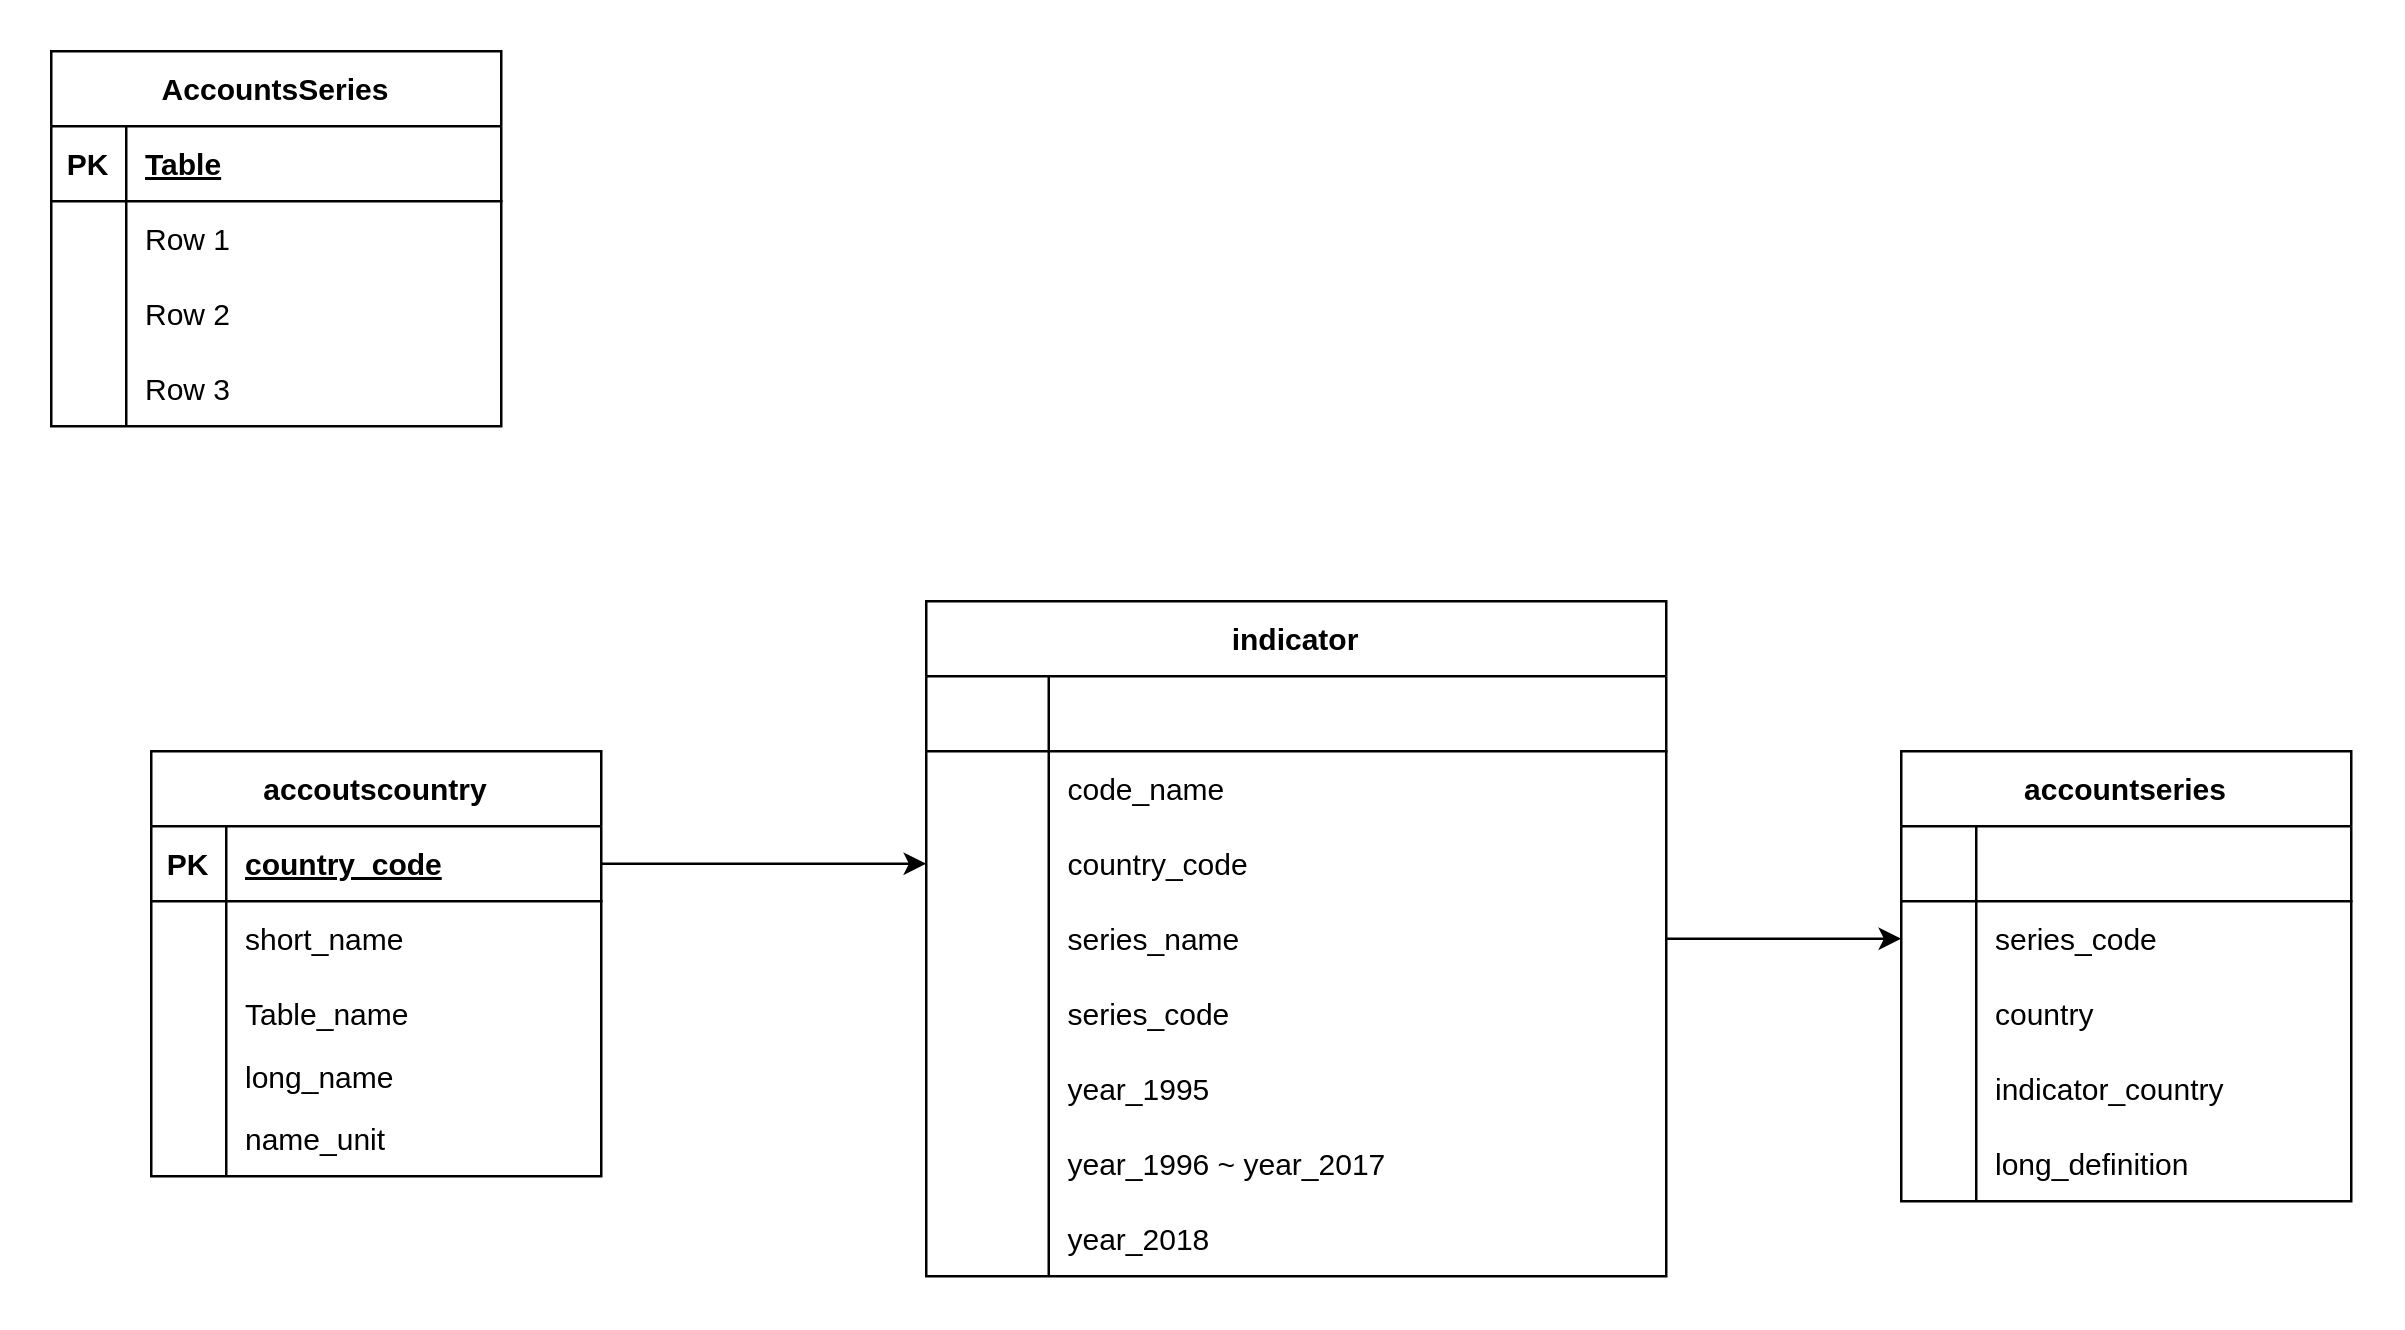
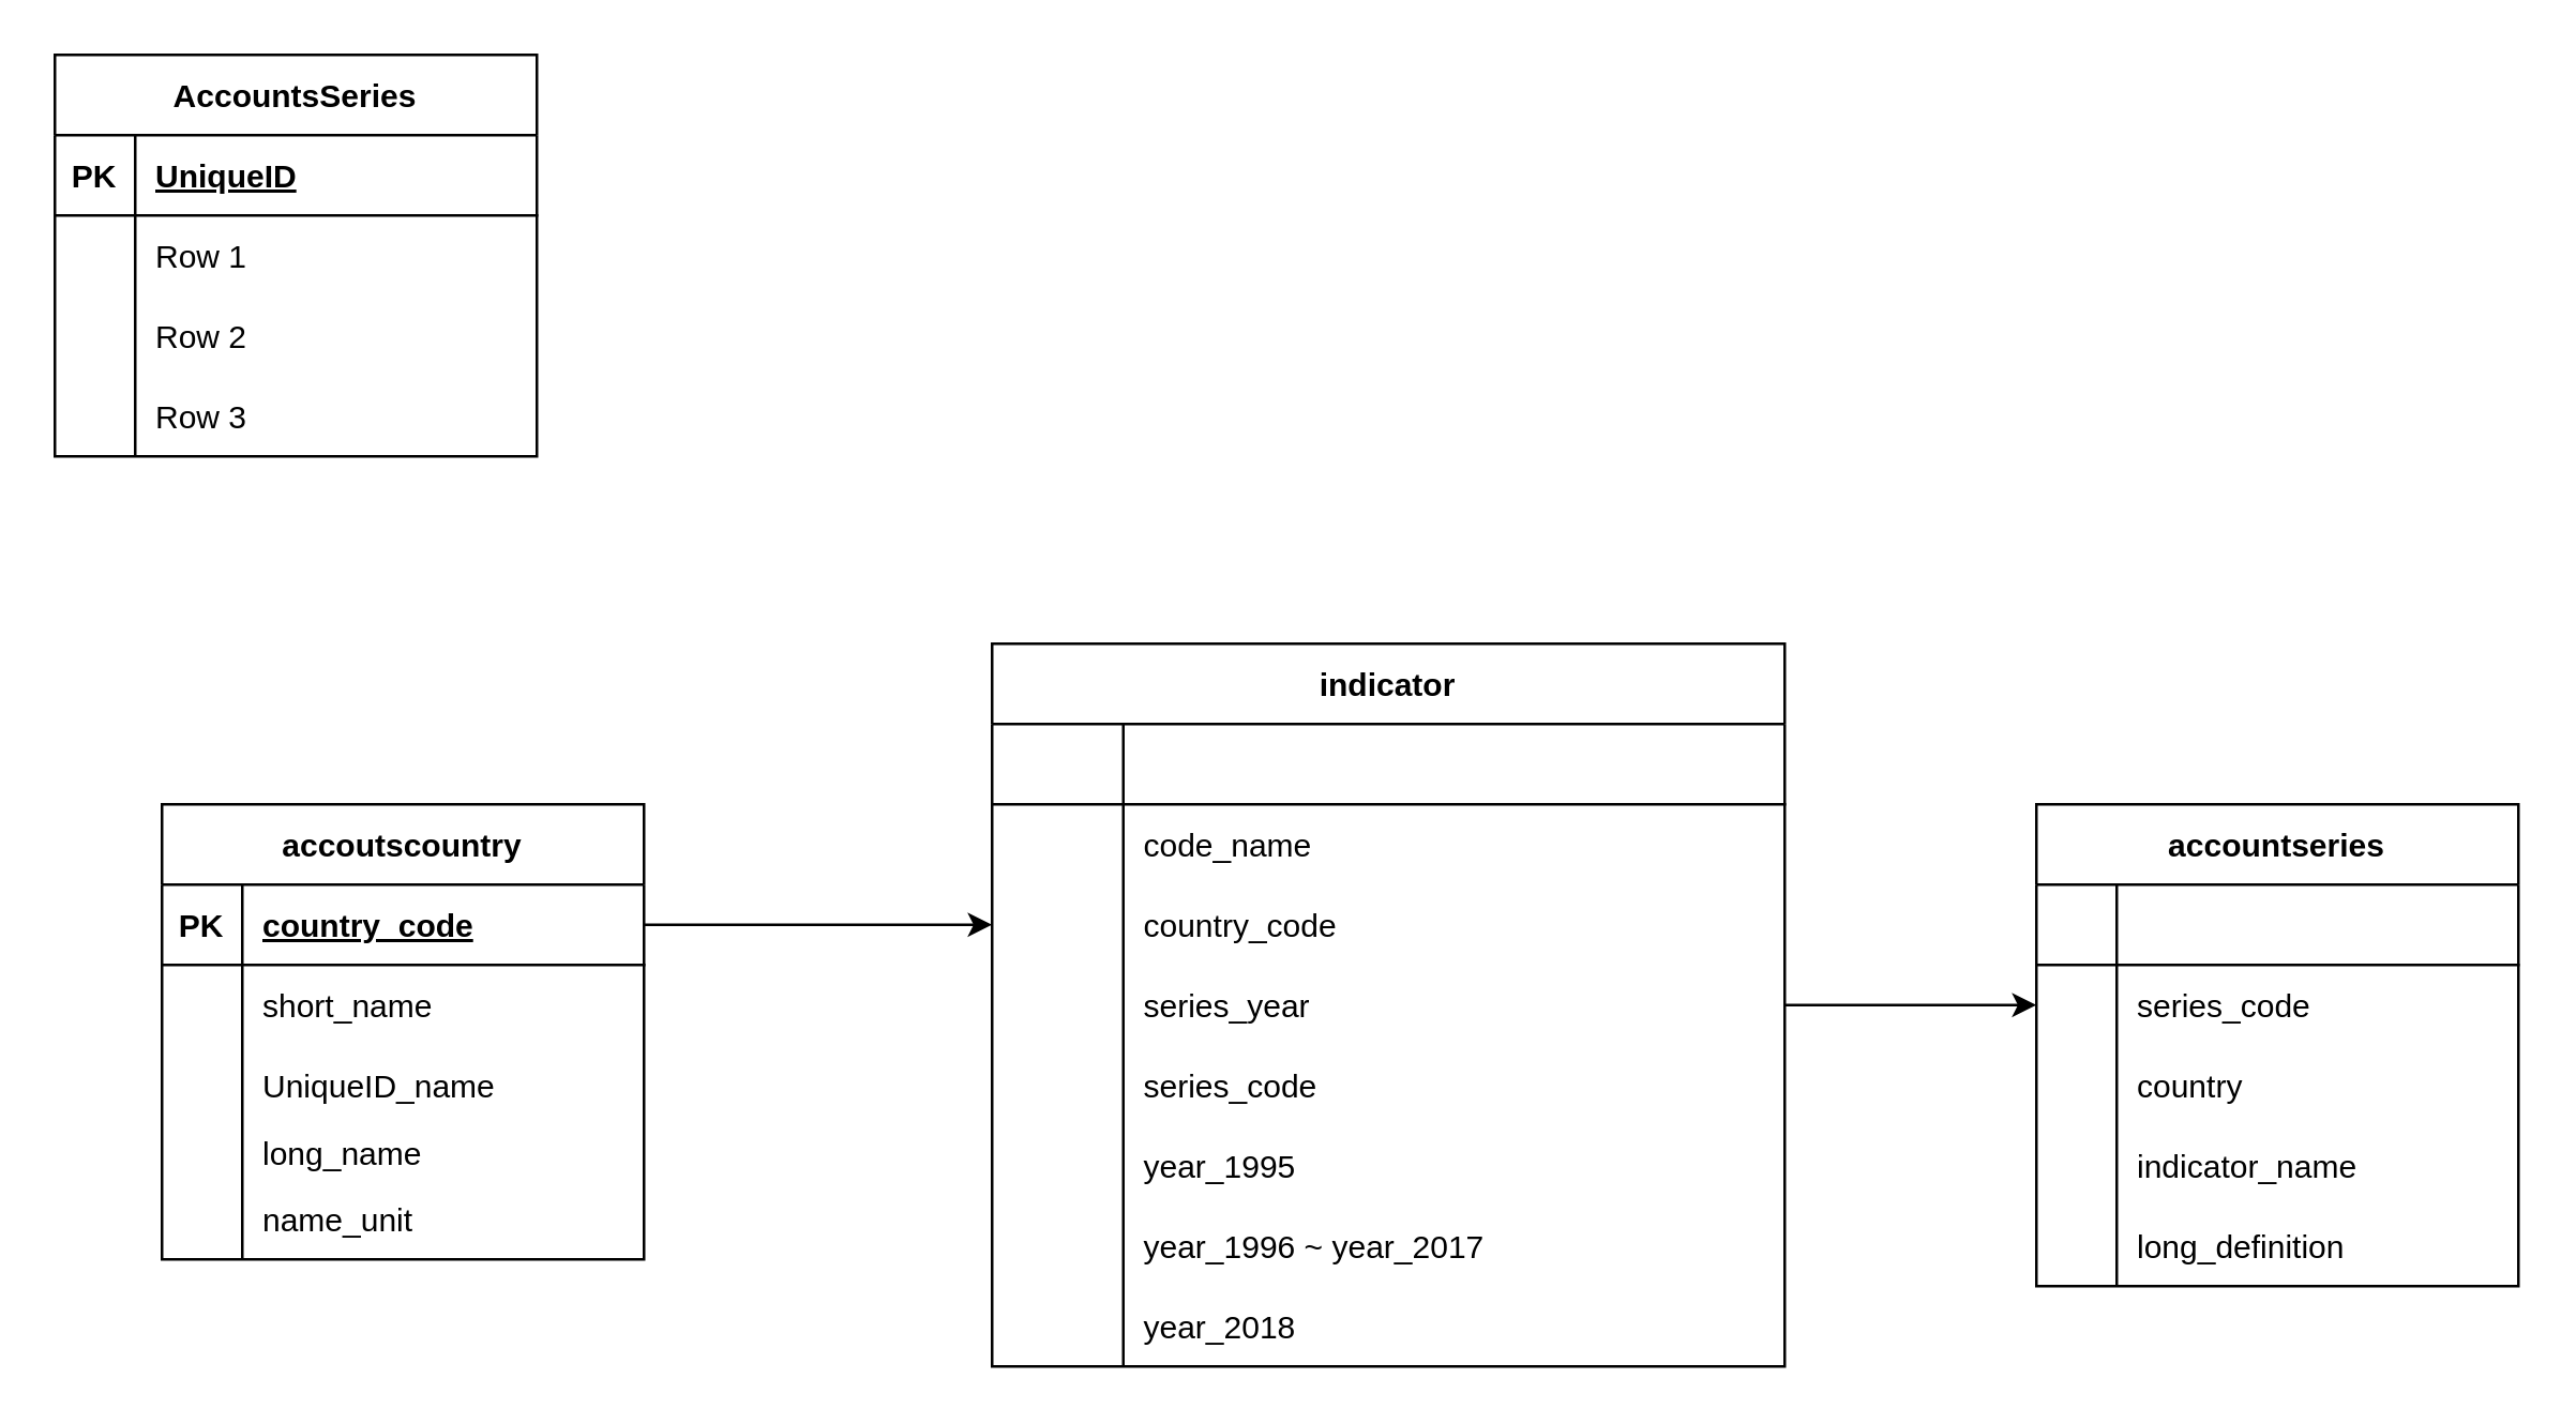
- <mxCell id="5" value="Table" style="shape=partialRectangle;connectable=0;fillColor=none;top=0;left=0;bottom=0;right=0;align=left;spacingLeft=6;fontStyle=5;overflow=hidden;" vertex="1" parent="3"><mxGeometry x="30" width="150" height="30" as="geometry"><mxRectangle width="150" height="30" as="alternateBounds" /></mxGeometry></mxCell>
+ <mxCell id="5" value="UniqueID" style="shape=partialRectangle;connectable=0;fillColor=none;top=0;left=0;bottom=0;right=0;align=left;spacingLeft=6;fontStyle=5;overflow=hidden;" vertex="1" parent="3"><mxGeometry x="30" width="150" height="30" as="geometry"><mxRectangle width="150" height="30" as="alternateBounds" /></mxGeometry></mxCell>
- <mxCell id="43" value="series_name" style="shape=partialRectangle;connectable=0;fillColor=none;top=0;left=0;bottom=0;right=0;align=left;spacingLeft=6;overflow=hidden;verticalAlign=middle;" vertex="1" parent="41"><mxGeometry x="49" width="247" height="30" as="geometry"><mxRectangle width="247" height="30" as="alternateBounds" /></mxGeometry></mxCell>
+ <mxCell id="43" value="series_year" style="shape=partialRectangle;connectable=0;fillColor=none;top=0;left=0;bottom=0;right=0;align=left;spacingLeft=6;overflow=hidden;verticalAlign=middle;" vertex="1" parent="41"><mxGeometry x="49" width="247" height="30" as="geometry"><mxRectangle width="247" height="30" as="alternateBounds" /></mxGeometry></mxCell>
- <mxCell id="24" value="Table_name" style="shape=partialRectangle;connectable=0;fillColor=none;top=0;left=0;bottom=0;right=0;align=left;spacingLeft=6;overflow=hidden;" vertex="1" parent="22"><mxGeometry x="30" width="150" height="30" as="geometry"><mxRectangle width="150" height="30" as="alternateBounds" /></mxGeometry></mxCell>
+ <mxCell id="24" value="UniqueID_name" style="shape=partialRectangle;connectable=0;fillColor=none;top=0;left=0;bottom=0;right=0;align=left;spacingLeft=6;overflow=hidden;" vertex="1" parent="22"><mxGeometry x="30" width="150" height="30" as="geometry"><mxRectangle width="150" height="30" as="alternateBounds" /></mxGeometry></mxCell>
- <mxCell id="68" value="indicator_country" style="shape=partialRectangle;connectable=0;fillColor=none;top=0;left=0;bottom=0;right=0;align=left;spacingLeft=6;overflow=hidden;" vertex="1" parent="66"><mxGeometry x="30" width="150" height="30" as="geometry"><mxRectangle width="150" height="30" as="alternateBounds" /></mxGeometry></mxCell>
+ <mxCell id="68" value="indicator_name" style="shape=partialRectangle;connectable=0;fillColor=none;top=0;left=0;bottom=0;right=0;align=left;spacingLeft=6;overflow=hidden;" vertex="1" parent="66"><mxGeometry x="30" width="150" height="30" as="geometry"><mxRectangle width="150" height="30" as="alternateBounds" /></mxGeometry></mxCell>
